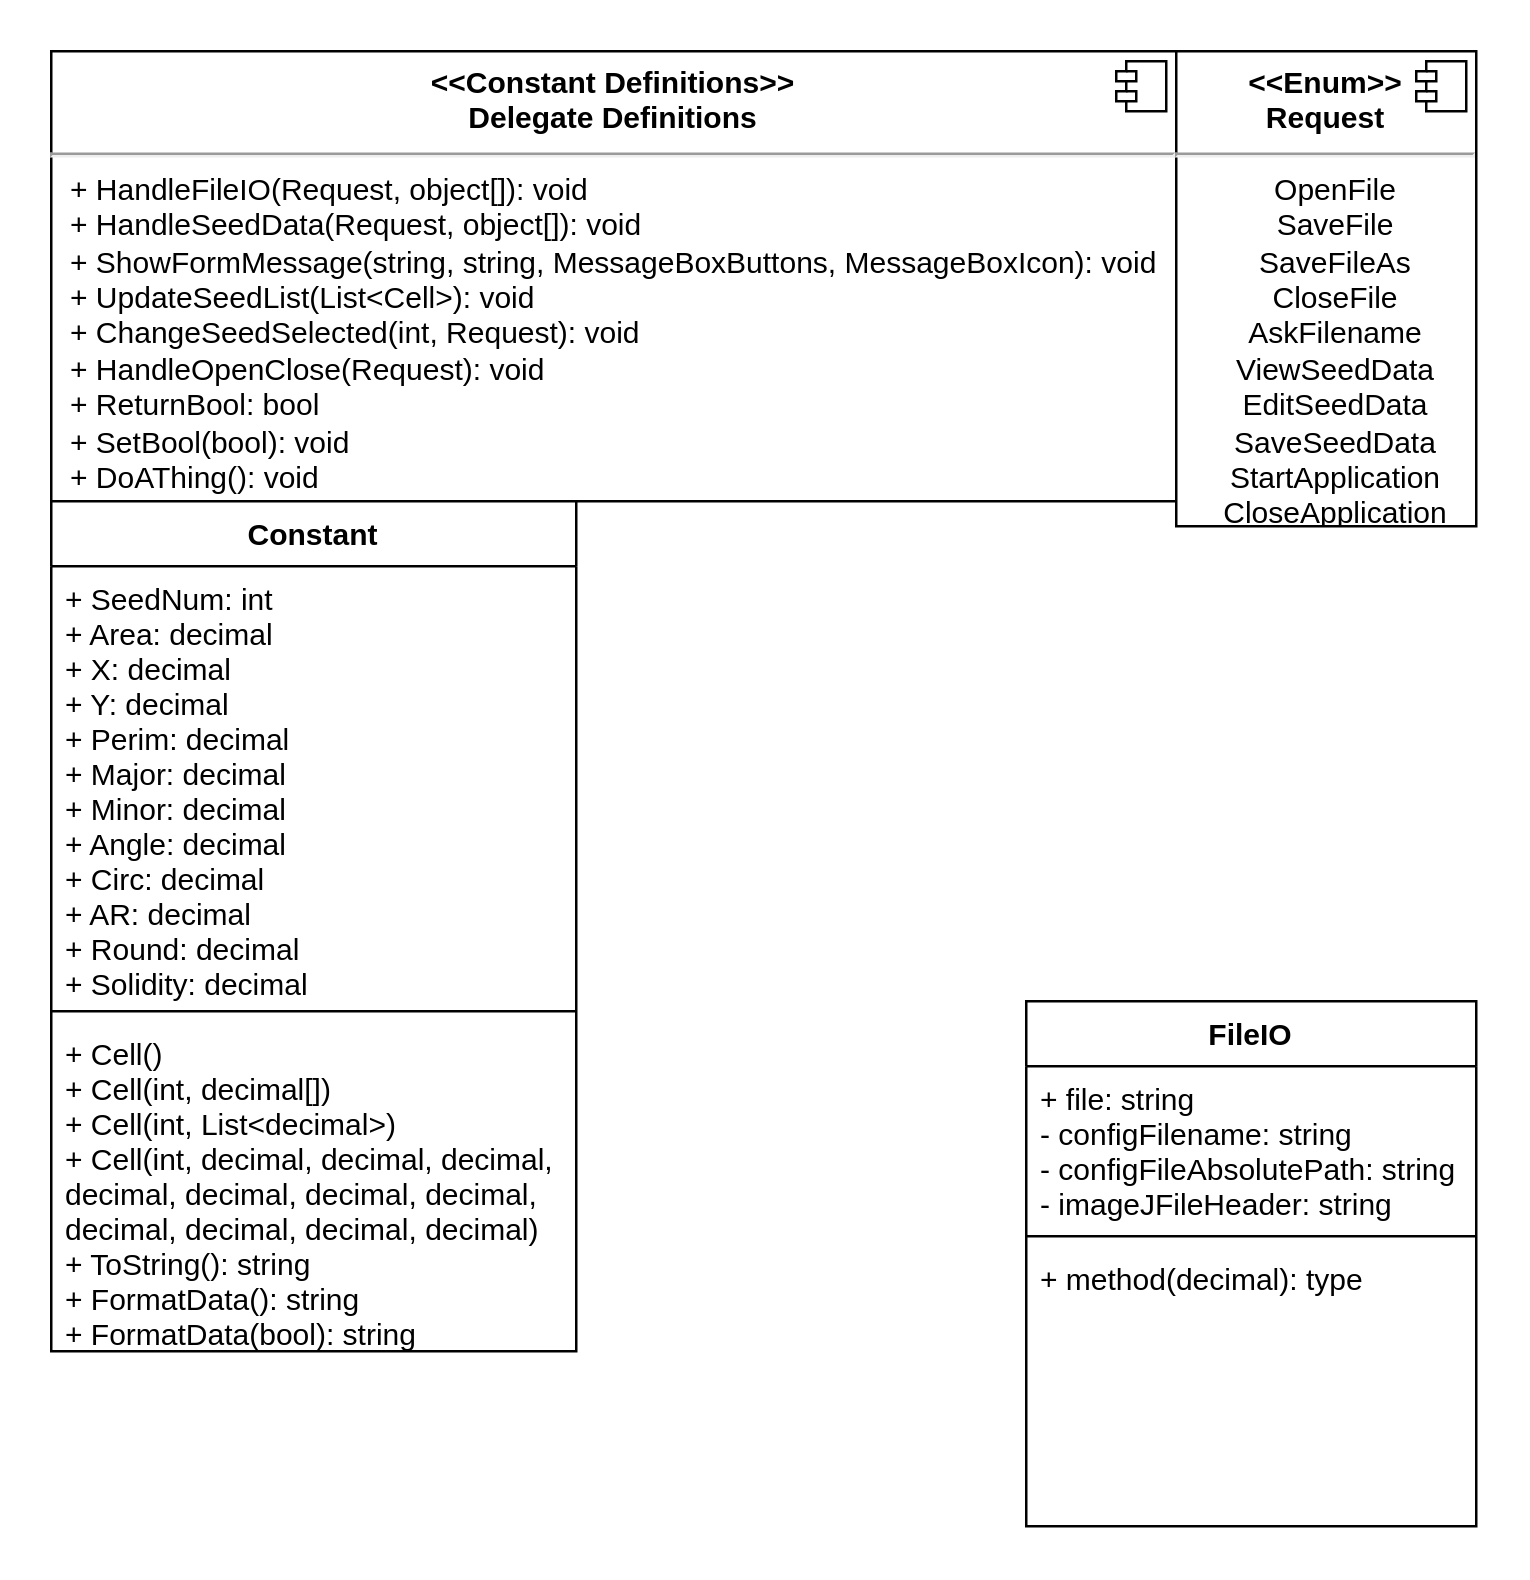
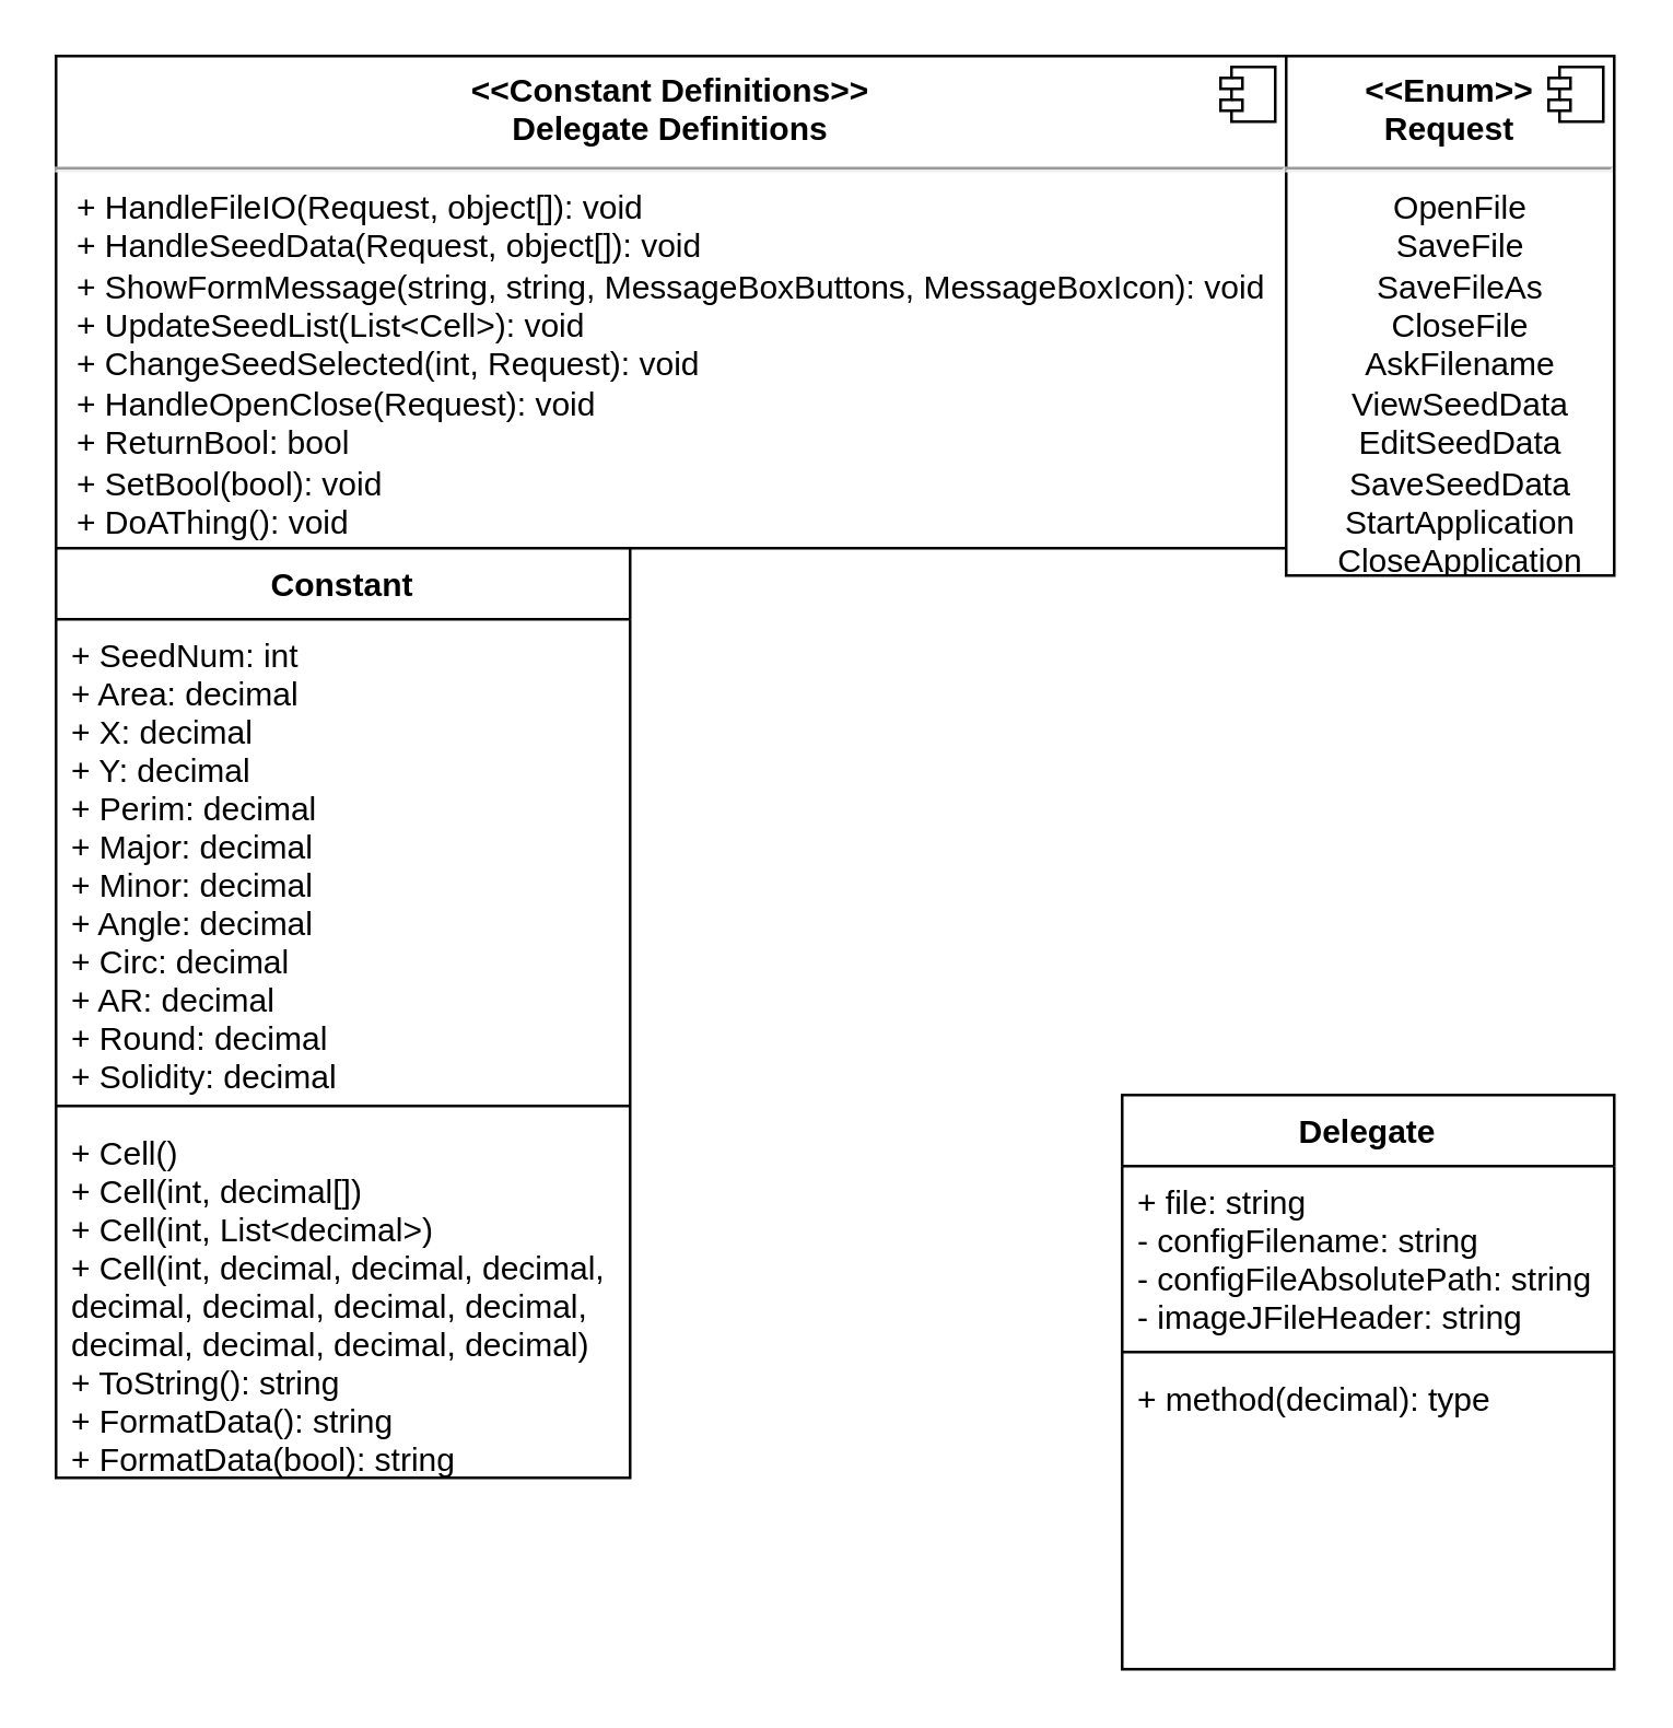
- <mxCell id="10" value="FileIO" style="swimlane;fontStyle=1;align=center;verticalAlign=top;childLayout=stackLayout;horizontal=1;startSize=26;horizontalStack=0;resizeParent=1;resizeParentMax=0;resizeLast=0;collapsible=1;marginBottom=0;" vertex="1" parent="1"><mxGeometry x="410" y="400" width="180" height="210" as="geometry" /></mxCell>
+ <mxCell id="10" value="Delegate" style="swimlane;fontStyle=1;align=center;verticalAlign=top;childLayout=stackLayout;horizontal=1;startSize=26;horizontalStack=0;resizeParent=1;resizeParentMax=0;resizeLast=0;collapsible=1;marginBottom=0;" vertex="1" parent="1"><mxGeometry x="410" y="400" width="180" height="210" as="geometry" /></mxCell>
